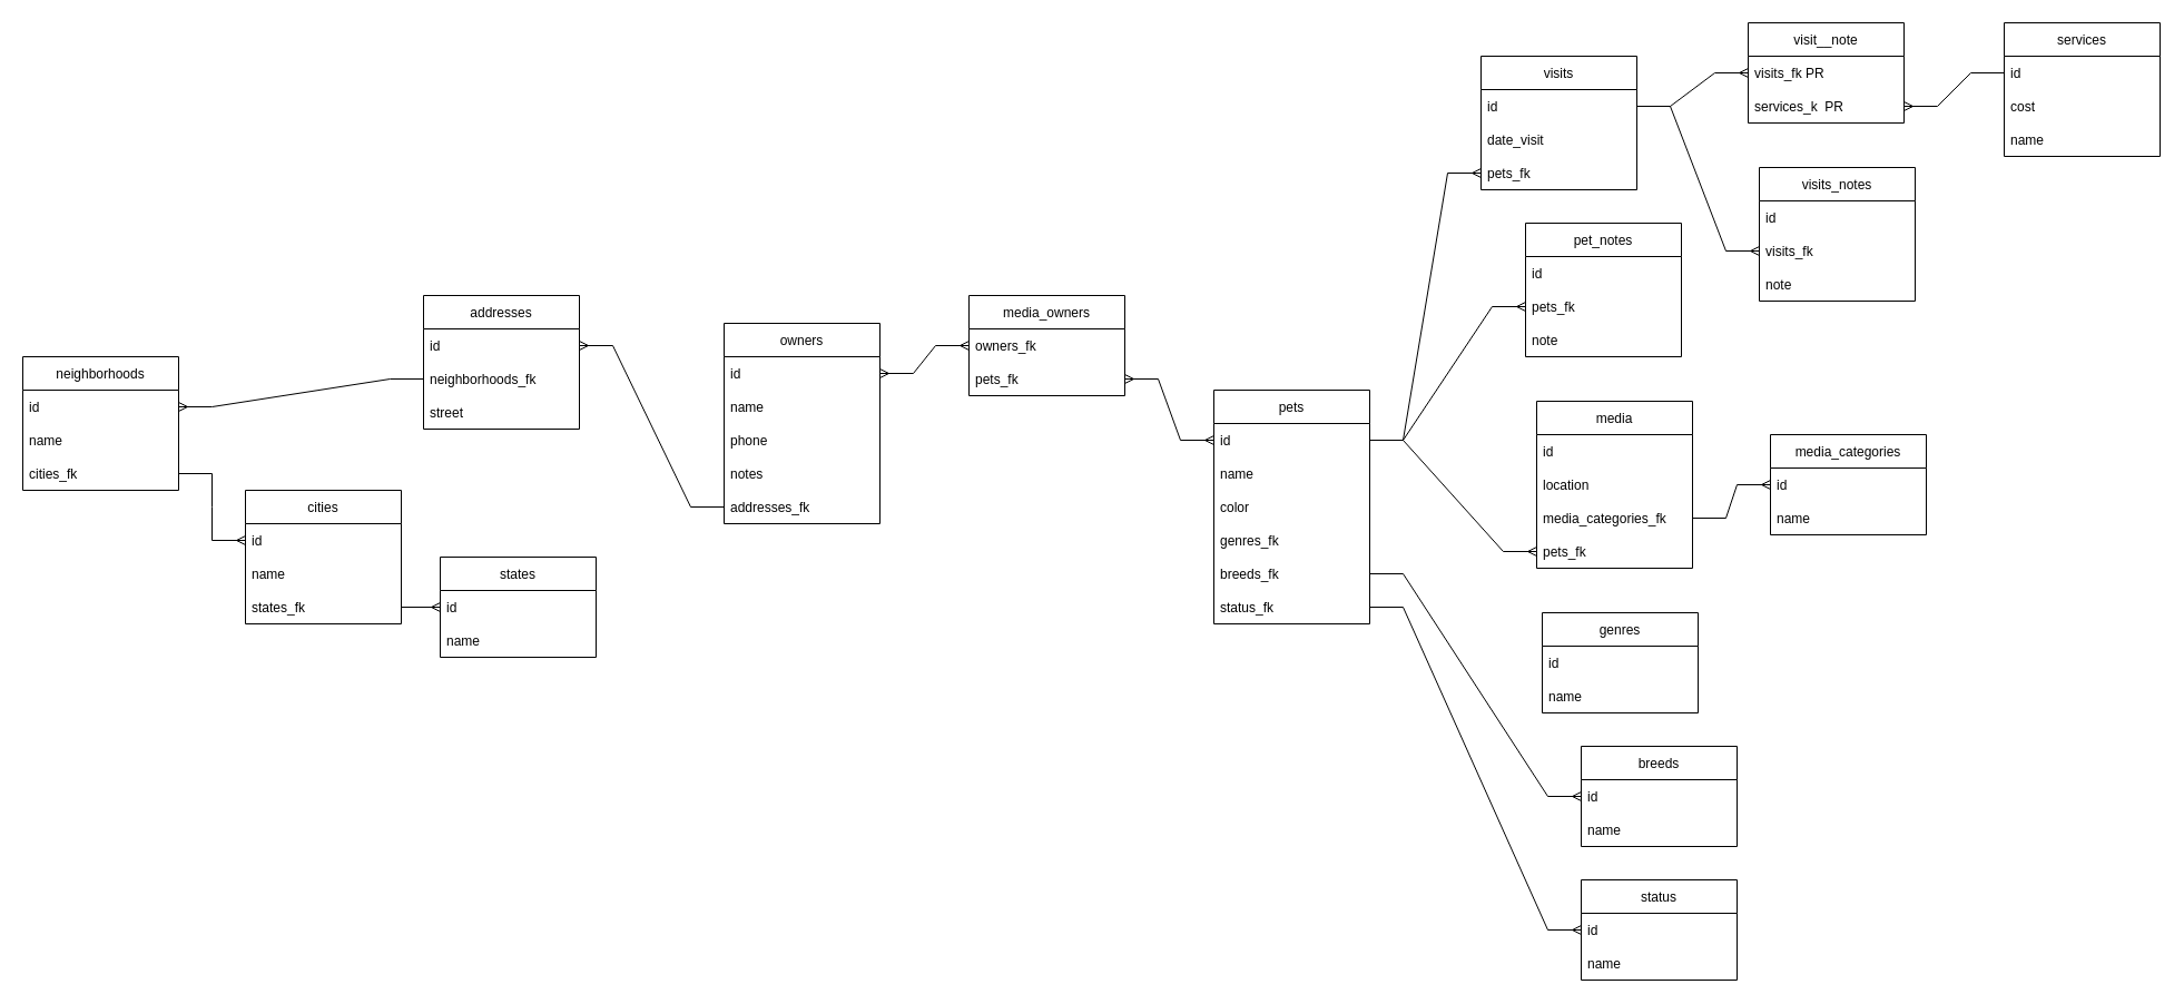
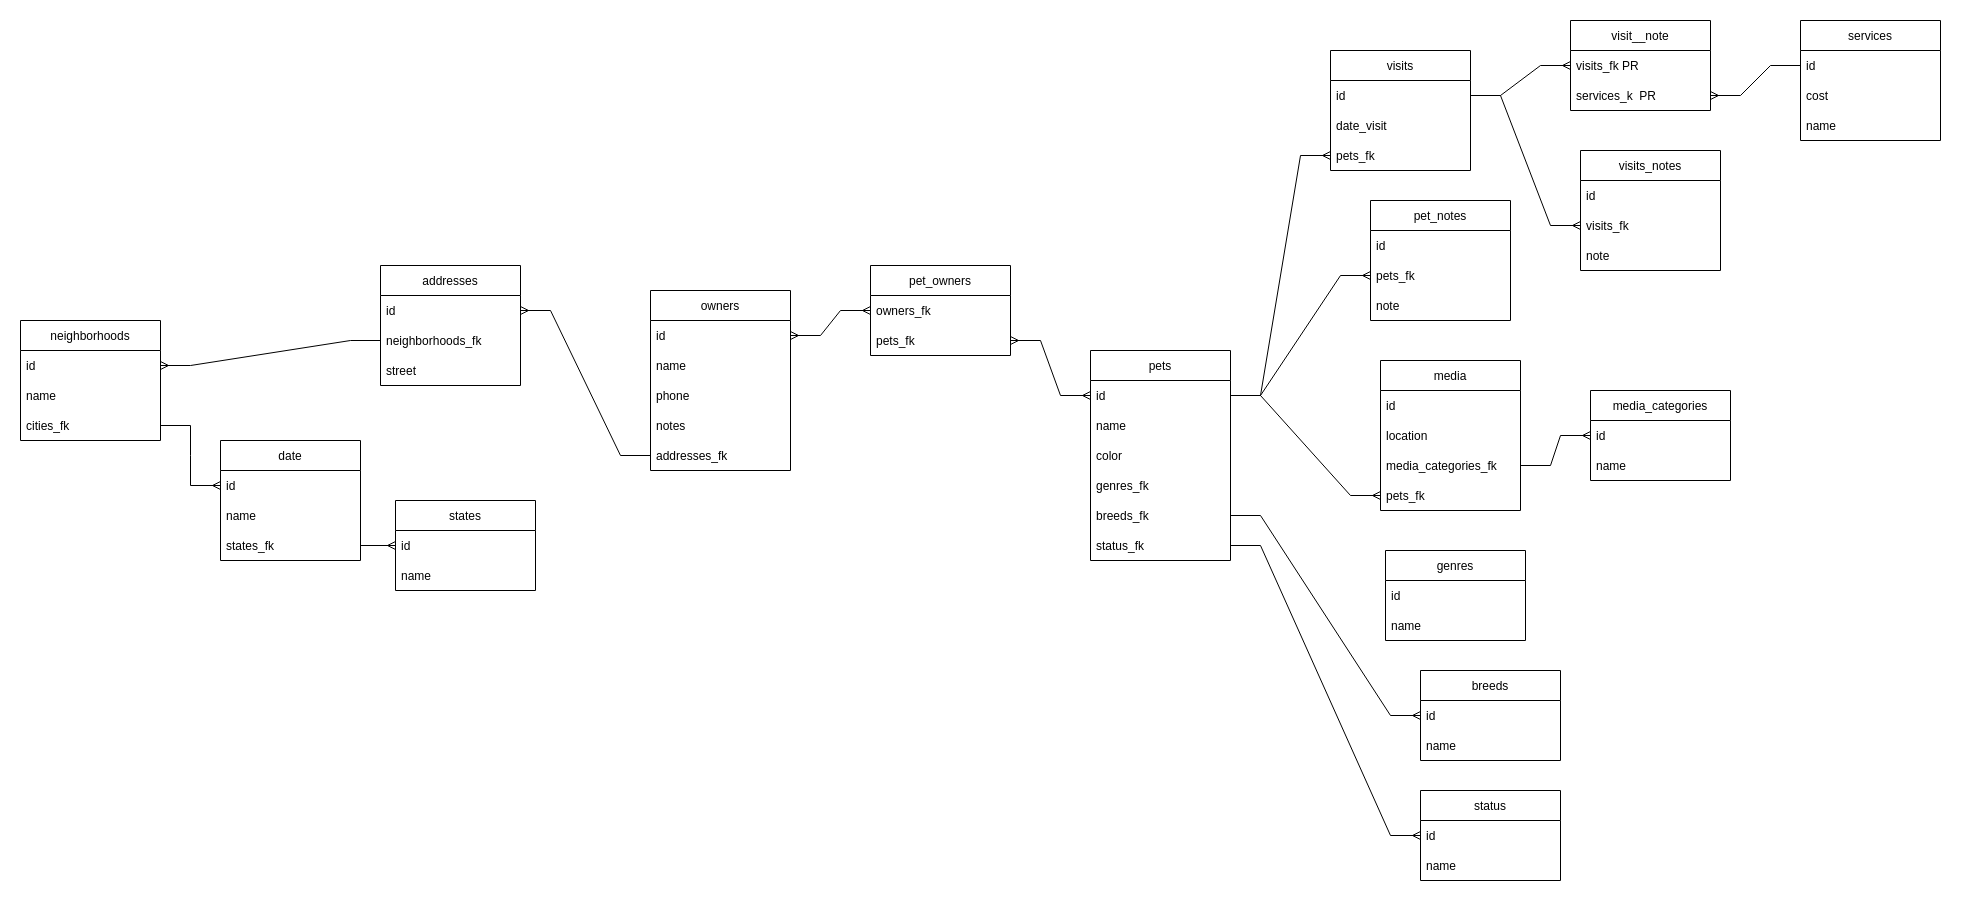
- <mxCell id="59" value="media_owners" style="swimlane;fontStyle=0;childLayout=stackLayout;horizontal=1;startSize=30;horizontalStack=0;resizeParent=1;resizeParentMax=0;resizeLast=0;collapsible=1;marginBottom=0;" parent="1" vertex="1"><mxGeometry x="870" y="265" width="140" height="90" as="geometry" /></mxCell>
+ <mxCell id="59" value="pet_owners" style="swimlane;fontStyle=0;childLayout=stackLayout;horizontal=1;startSize=30;horizontalStack=0;resizeParent=1;resizeParentMax=0;resizeLast=0;collapsible=1;marginBottom=0;" parent="1" vertex="1"><mxGeometry x="870" y="265" width="140" height="90" as="geometry" /></mxCell>
- <mxCell id="44" value="cities" style="swimlane;fontStyle=0;childLayout=stackLayout;horizontal=1;startSize=30;horizontalStack=0;resizeParent=1;resizeParentMax=0;resizeLast=0;collapsible=1;marginBottom=0;" parent="1" vertex="1"><mxGeometry x="220" y="440" width="140" height="120" as="geometry" /></mxCell>
+ <mxCell id="44" value="date" style="swimlane;fontStyle=0;childLayout=stackLayout;horizontal=1;startSize=30;horizontalStack=0;resizeParent=1;resizeParentMax=0;resizeLast=0;collapsible=1;marginBottom=0;" parent="1" vertex="1"><mxGeometry x="220" y="440" width="140" height="120" as="geometry" /></mxCell>
